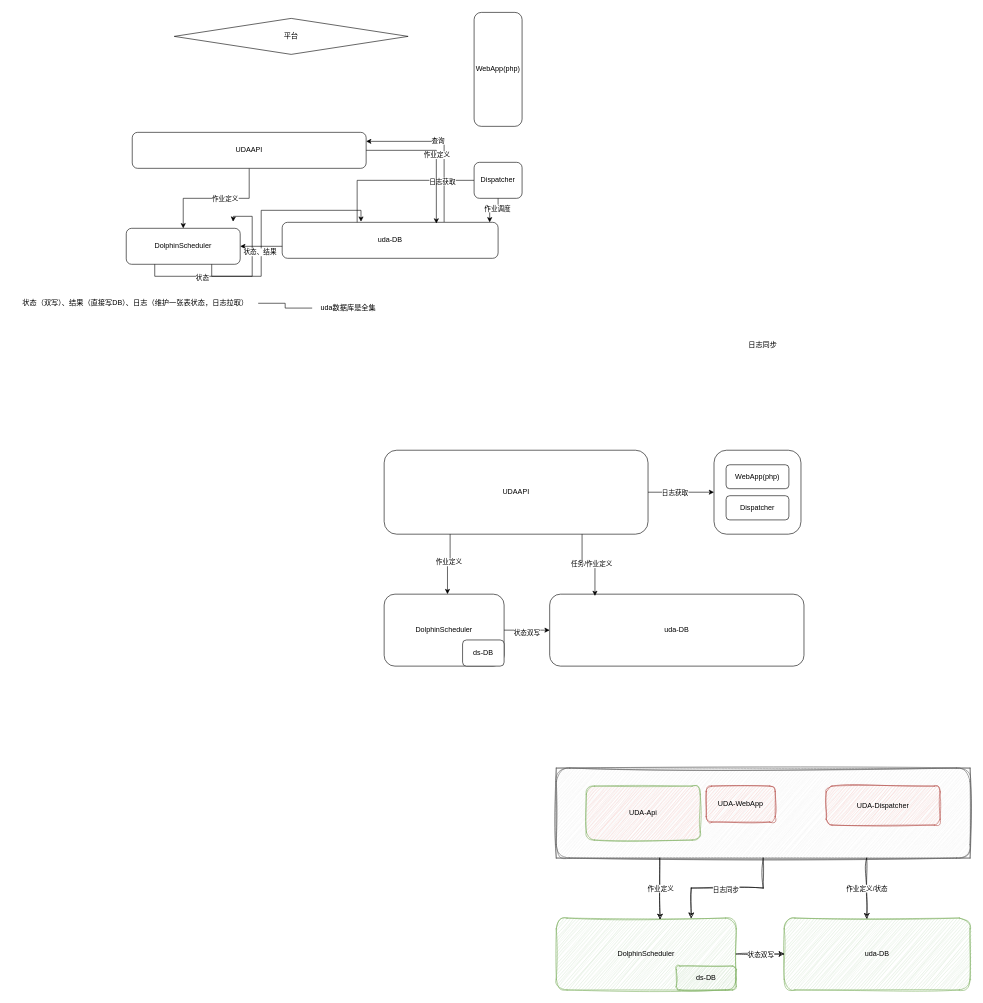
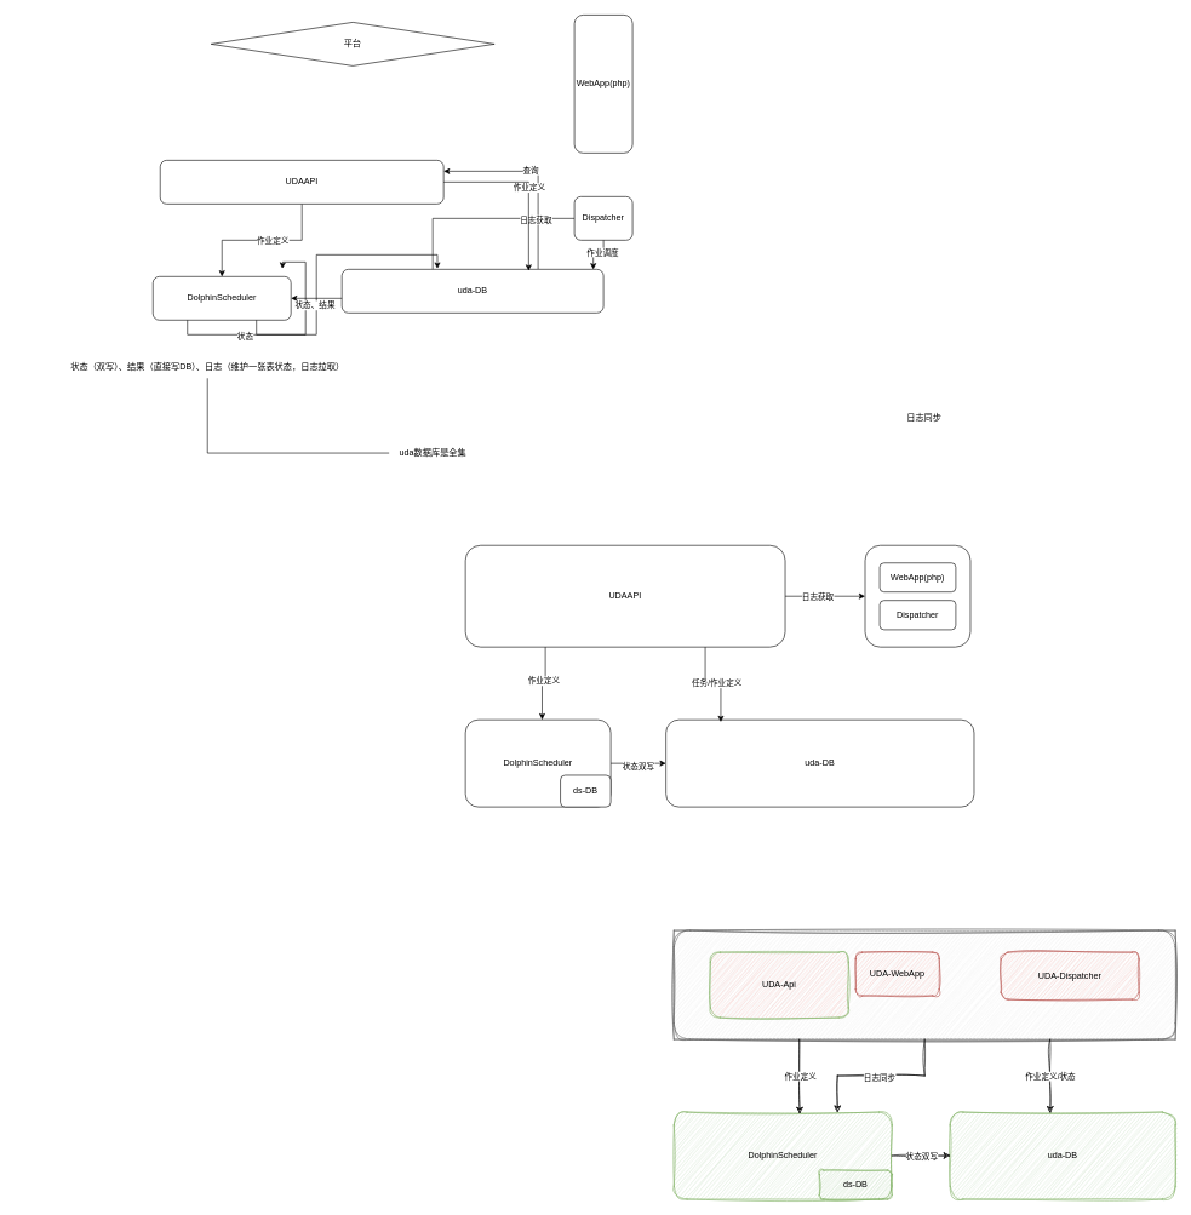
- <mxCell id="15" value="状态（双写）、结果（直接写DB）、日志（维护一张表状态，日志拉取）" style="text;html=1;align=center;verticalAlign=middle;resizable=0;points=[];autosize=1;strokeColor=none;fillColor=none;" vertex="1" parent="1"><mxGeometry x="20" y="490" width="410" height="30" as="geometry" /></mxCell>
+ <mxCell id="15" value="状态（双写）、结果（直接写DB）、日志（维护一张表状态，日志拉取）" style="text;html=1;align=center;verticalAlign=middle;resizable=0;points=[];autosize=1;strokeColor=none;fillColor=none;" vertex="1" parent="1"><mxGeometry x="80" y="490" width="410" height="30" as="geometry" /></mxCell>
- <mxCell id="17" value="uda数据库是全集" style="text;html=1;align=center;verticalAlign=middle;resizable=0;points=[];autosize=1;strokeColor=none;fillColor=none;" vertex="1" parent="1"><mxGeometry x="520" y="498" width="120" height="30" as="geometry" /></mxCell>
+ <mxCell id="17" value="uda数据库是全集" style="text;html=1;align=center;verticalAlign=middle;resizable=0;points=[];autosize=1;strokeColor=none;fillColor=none;" vertex="1" parent="1"><mxGeometry x="535" y="608" width="120" height="30" as="geometry" /></mxCell>
